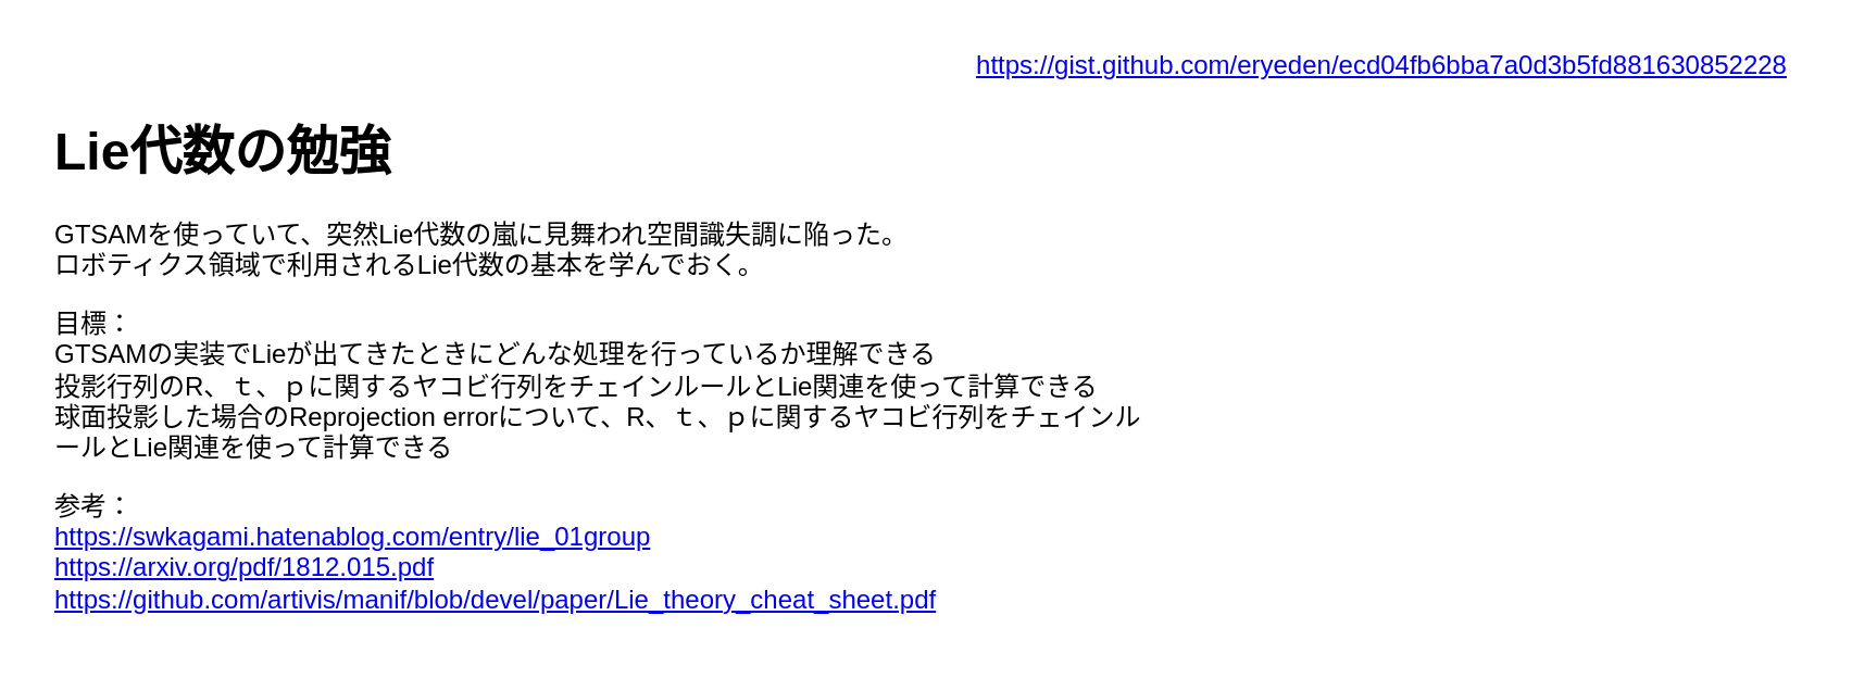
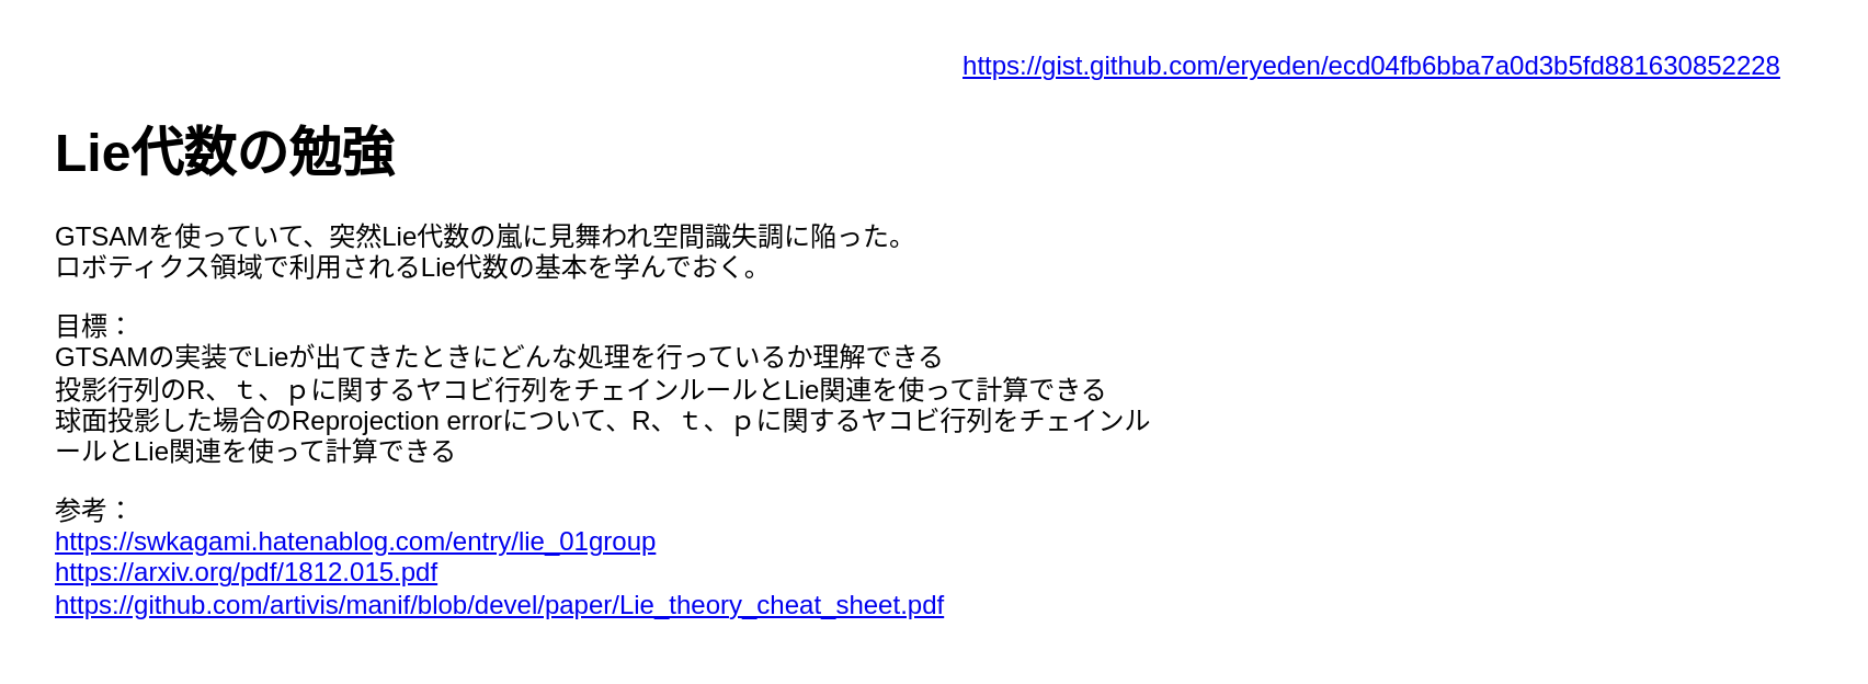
- <mxCell id="3" value="&lt;a href=&quot;https://gist.github.com/eryeden/ecd04fb6bba7a0d3b5fd881630852228&quot;&gt;https://gist.github.com/eryeden/ecd04fb6bba7a0d3b5fd881630852228&lt;/a&gt;" style="text;html=1;align=center;verticalAlign=middle;resizable=0;points=[];autosize=1;" vertex="1" parent="1"><mxGeometry x="440" y="20" width="390" height="20" as="geometry" /></mxCell>
+ <mxCell id="3" value="&lt;a href=&quot;https://gist.github.com/eryeden/ecd04fb6bba7a0d3b5fd881630852228&quot;&gt;https://gist.github.com/eryeden/ecd04fb6bba7a0d3b5fd881630852228&lt;/a&gt;" style="text;html=1;align=center;verticalAlign=middle;resizable=0;points=[];autosize=1;" vertex="1" parent="1"><mxGeometry x="430" y="20" width="390" height="20" as="geometry" /></mxCell>
